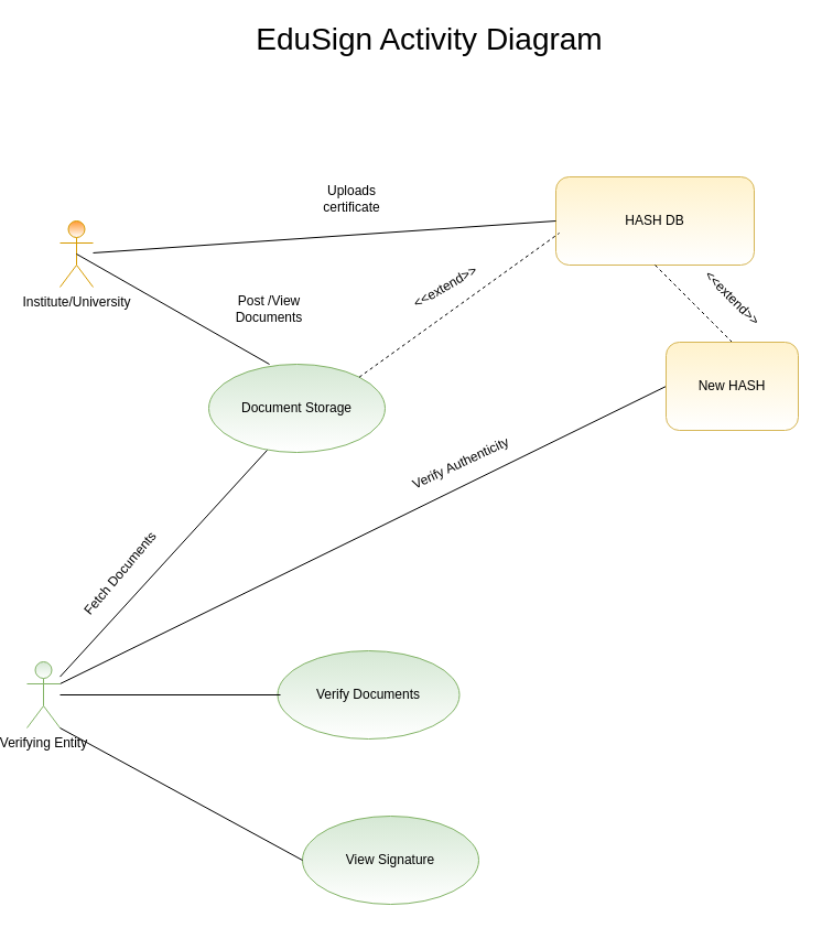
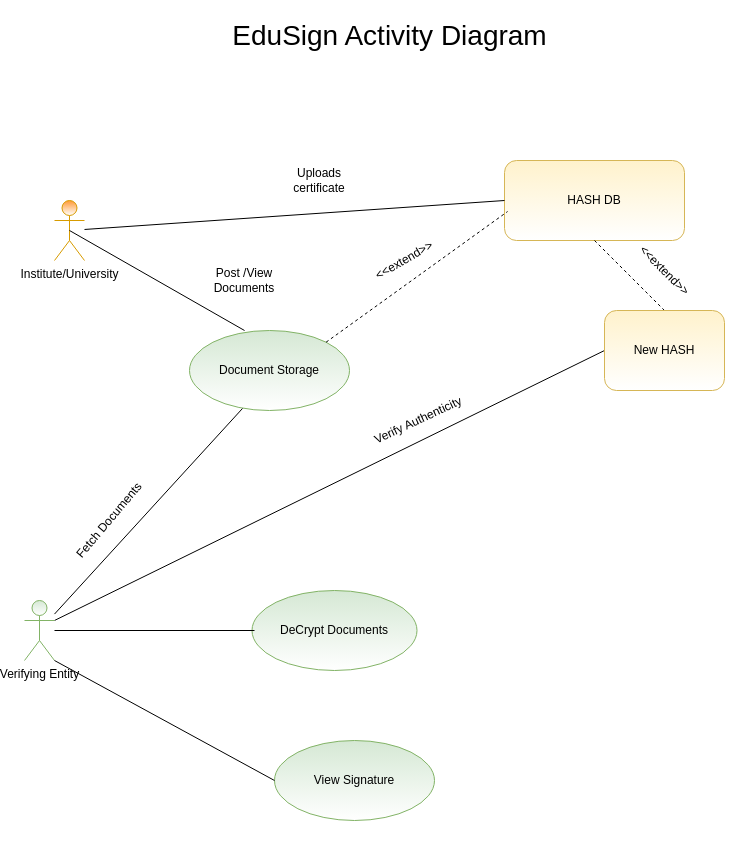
- <mxCell id="20" value="Verify Documents" style="text;html=1;strokeColor=none;fillColor=none;align=center;verticalAlign=middle;whiteSpace=wrap;rounded=0;" parent="1" vertex="1"><mxGeometry x="250" y="620" width="160" height="20" as="geometry" /></mxCell>
+ <mxCell id="20" value="DeCrypt Documents" style="text;html=1;strokeColor=none;fillColor=none;align=center;verticalAlign=middle;whiteSpace=wrap;rounded=0;" parent="1" vertex="1"><mxGeometry x="250" y="620" width="160" height="20" as="geometry" /></mxCell>
